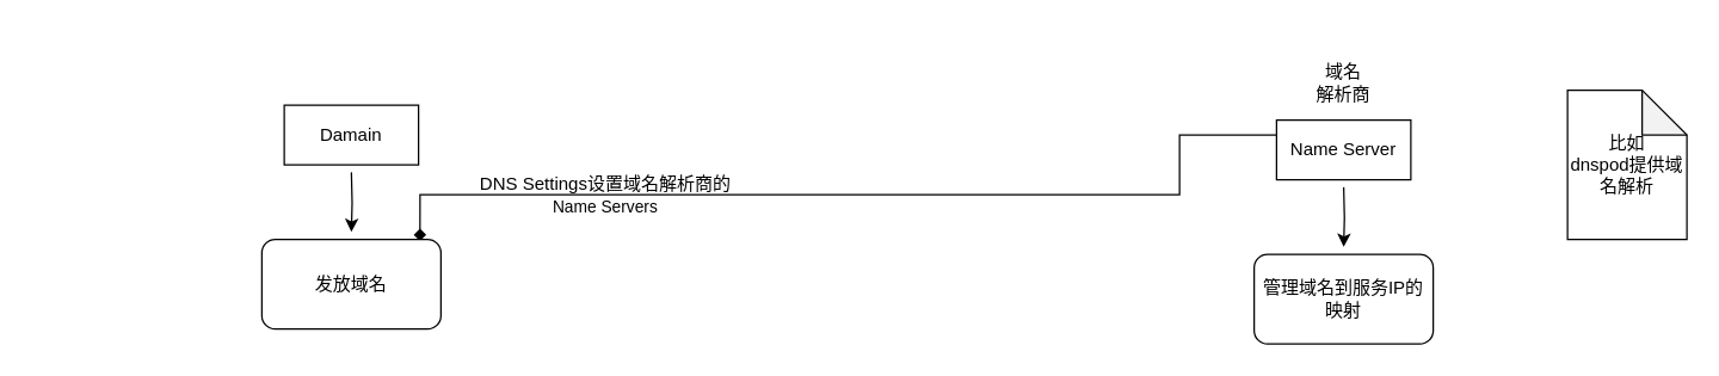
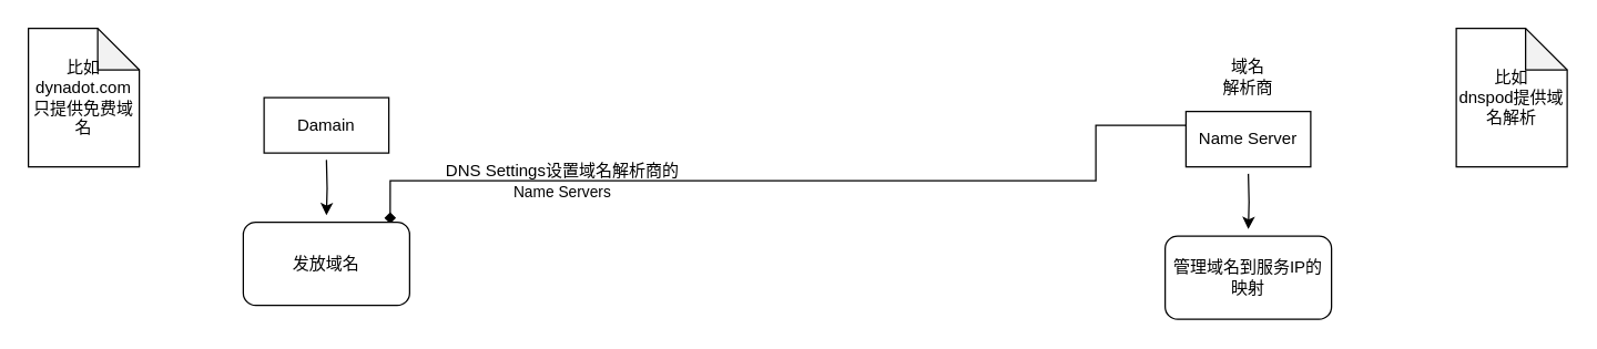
+ <mxCell id="7" value="比如&lt;br&gt;dynadot.com只提供免费域名" style="shape=note;whiteSpace=wrap;html=1;backgroundOutline=1;darkOpacity=0.05;" vertex="1" parent="1"><mxGeometry y="20" width="80" height="100" as="geometry" x="20" /></mxCell>
- <mxCell id="8" value="比如&lt;br&gt;dnspod提供域名解析" style="shape=note;whiteSpace=wrap;html=1;backgroundOutline=1;darkOpacity=0.05;" vertex="1" parent="1"><mxGeometry x="1050" y="60" width="80" height="100" as="geometry" /></mxCell>
+ <mxCell id="8" value="比如&lt;br&gt;dnspod提供域名解析" style="shape=note;whiteSpace=wrap;html=1;backgroundOutline=1;darkOpacity=0.05;" vertex="1" parent="1"><mxGeometry x="1050" y="20" width="80" height="100" as="geometry" /></mxCell>
